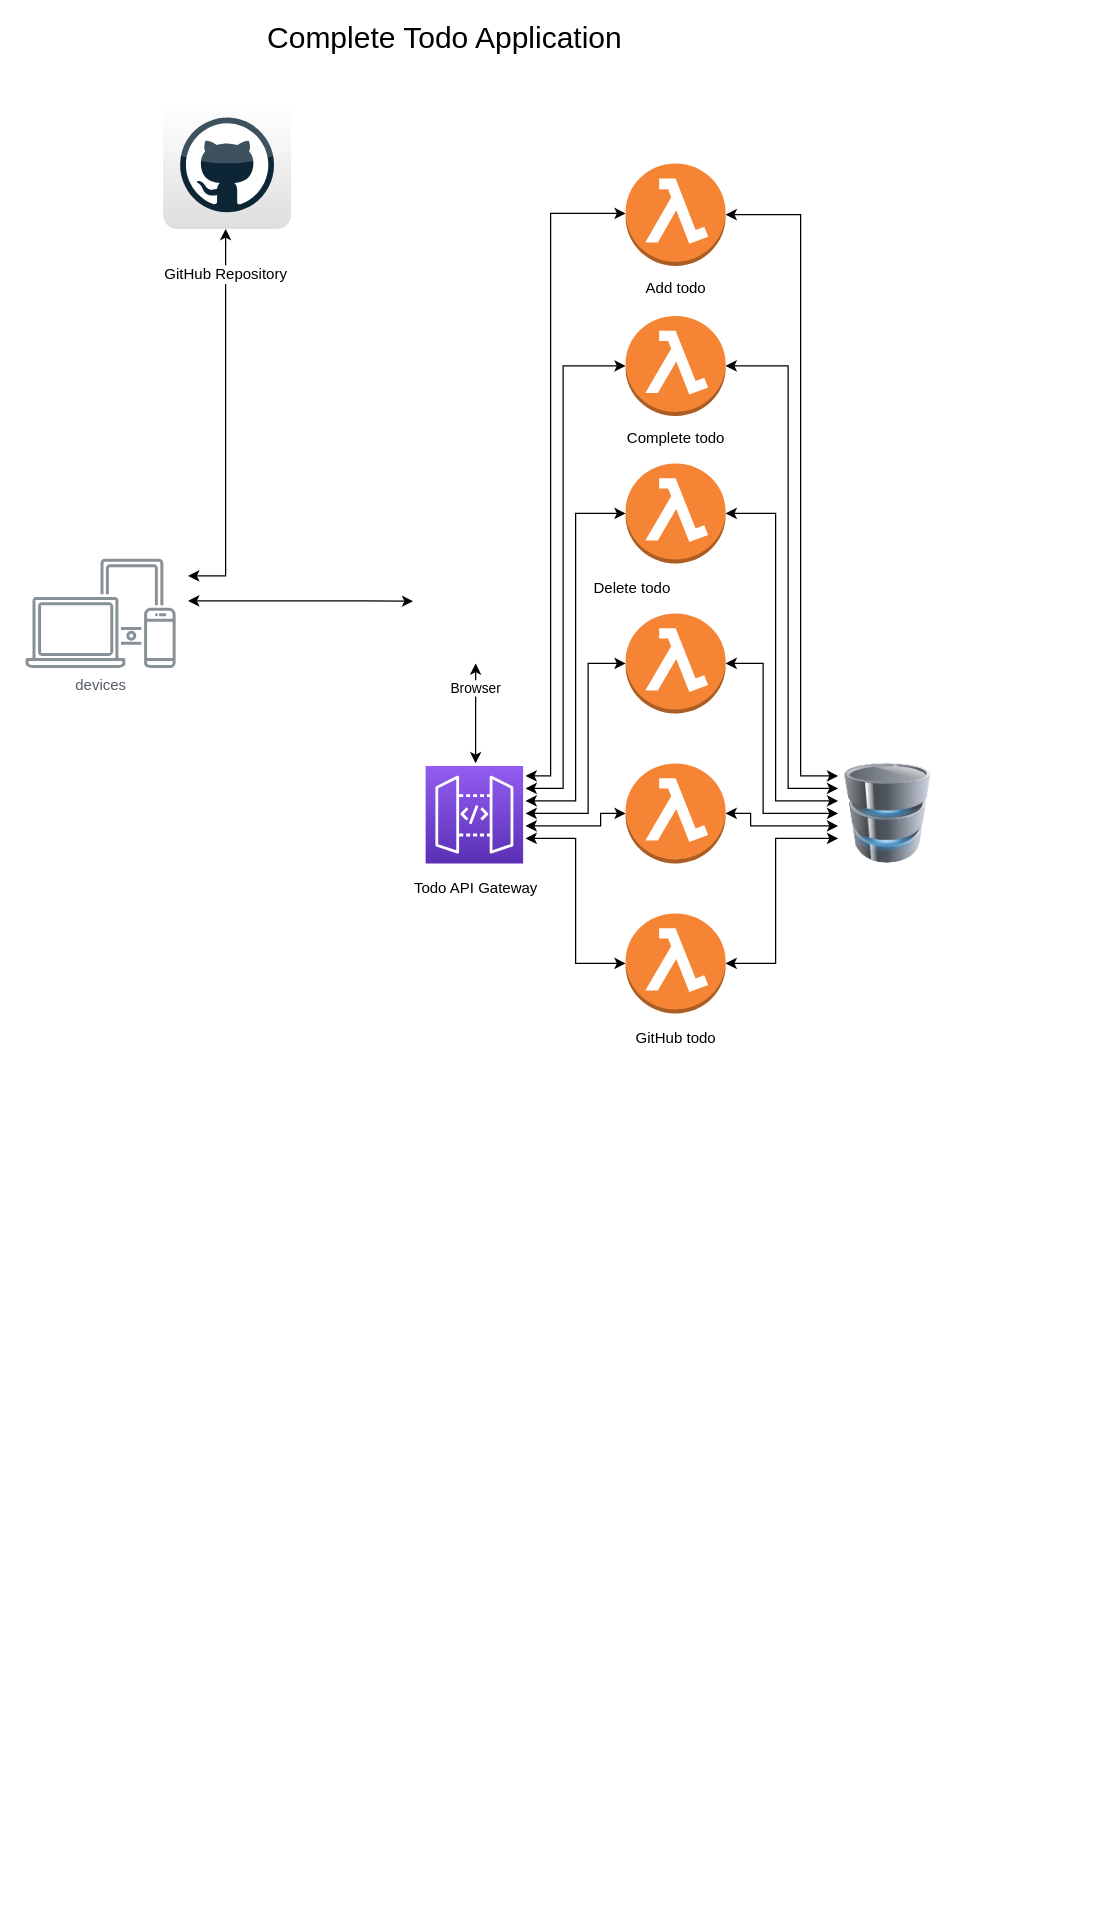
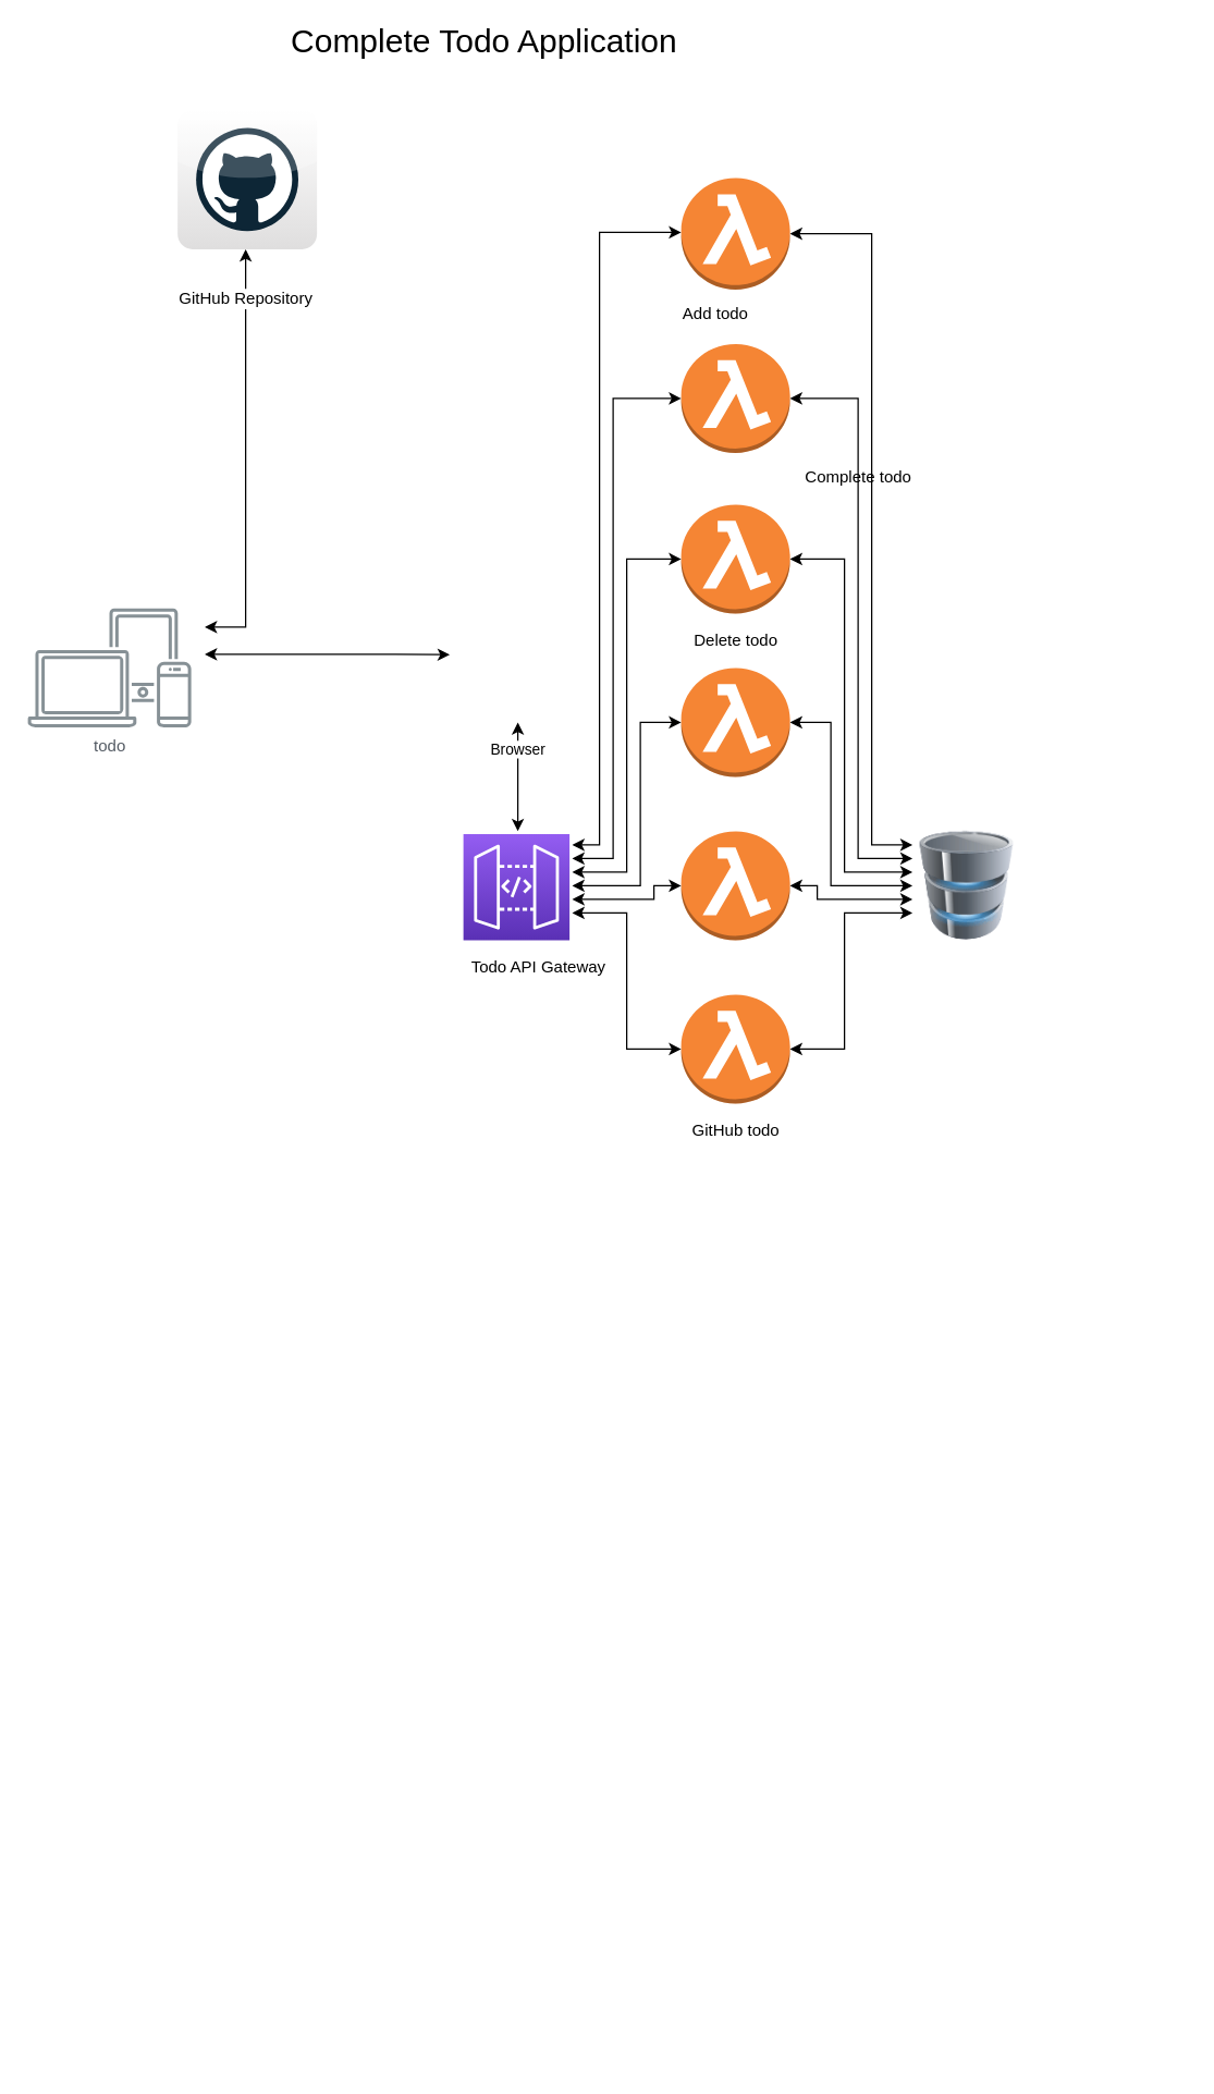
- <mxCell id="24" value="Add todo" style="text;html=1;align=center;verticalAlign=middle;resizable=0;points=[];autosize=1;strokeColor=none;fillColor=none;" parent="1" vertex="1"><mxGeometry x="510" y="220" width="60" height="20" as="geometry" /></mxCell>
+ <mxCell id="24" value="Add todo" style="text;html=1;align=center;verticalAlign=middle;resizable=0;points=[];autosize=1;strokeColor=none;fillColor=none;" parent="1" vertex="1"><mxGeometry x="495" y="220" width="60" height="20" as="geometry" /></mxCell>
- <mxCell id="25" value="Complete todo" style="text;html=1;align=center;verticalAlign=middle;resizable=0;points=[];autosize=1;strokeColor=none;fillColor=none;" parent="1" vertex="1"><mxGeometry x="495" y="340" width="90" height="20" as="geometry" /></mxCell>
+ <mxCell id="25" value="Complete todo" style="text;html=1;align=center;verticalAlign=middle;resizable=0;points=[];autosize=1;strokeColor=none;fillColor=none;" parent="1" vertex="1"><mxGeometry x="585" y="340" width="90" height="20" as="geometry" /></mxCell>
- <mxCell id="26" value="Delete todo" style="text;html=1;align=center;verticalAlign=middle;resizable=0;points=[];autosize=1;strokeColor=none;fillColor=none;" parent="1" vertex="1"><mxGeometry x="465" y="460" width="80" height="20" as="geometry" /></mxCell>
+ <mxCell id="26" value="Delete todo" style="text;html=1;align=center;verticalAlign=middle;resizable=0;points=[];autosize=1;strokeColor=none;fillColor=none;" parent="1" vertex="1"><mxGeometry x="500" y="460" width="80" height="20" as="geometry" /></mxCell>
- <mxCell id="10" value="devices" style="sketch=0;outlineConnect=0;gradientColor=none;fontColor=#545B64;strokeColor=none;fillColor=#879196;dashed=0;verticalLabelPosition=bottom;verticalAlign=top;align=center;html=1;fontSize=12;fontStyle=0;aspect=fixed;shape=mxgraph.aws4.illustration_devices;pointerEvents=1" parent="1" vertex="1"><mxGeometry x="20" y="446.2" width="120" height="87.6" as="geometry" /></mxCell>
+ <mxCell id="10" value="todo" style="sketch=0;outlineConnect=0;gradientColor=none;fontColor=#545B64;strokeColor=none;fillColor=#879196;dashed=0;verticalLabelPosition=bottom;verticalAlign=top;align=center;html=1;fontSize=12;fontStyle=0;aspect=fixed;shape=mxgraph.aws4.illustration_devices;pointerEvents=1" parent="1" vertex="1"><mxGeometry x="20" y="446.2" width="120" height="87.6" as="geometry" /></mxCell>
- <mxCell id="28" value="Todo API Gateway" style="text;html=1;align=center;verticalAlign=middle;resizable=0;points=[];autosize=1;strokeColor=none;fillColor=none;" parent="1" vertex="1"><mxGeometry x="325" y="700" width="110" height="20" as="geometry" /></mxCell>
+ <mxCell id="28" value="Todo API Gateway" style="text;html=1;align=center;verticalAlign=middle;resizable=0;points=[];autosize=1;strokeColor=none;fillColor=none;" parent="1" vertex="1"><mxGeometry x="340" y="700" width="110" height="20" as="geometry" /></mxCell>
